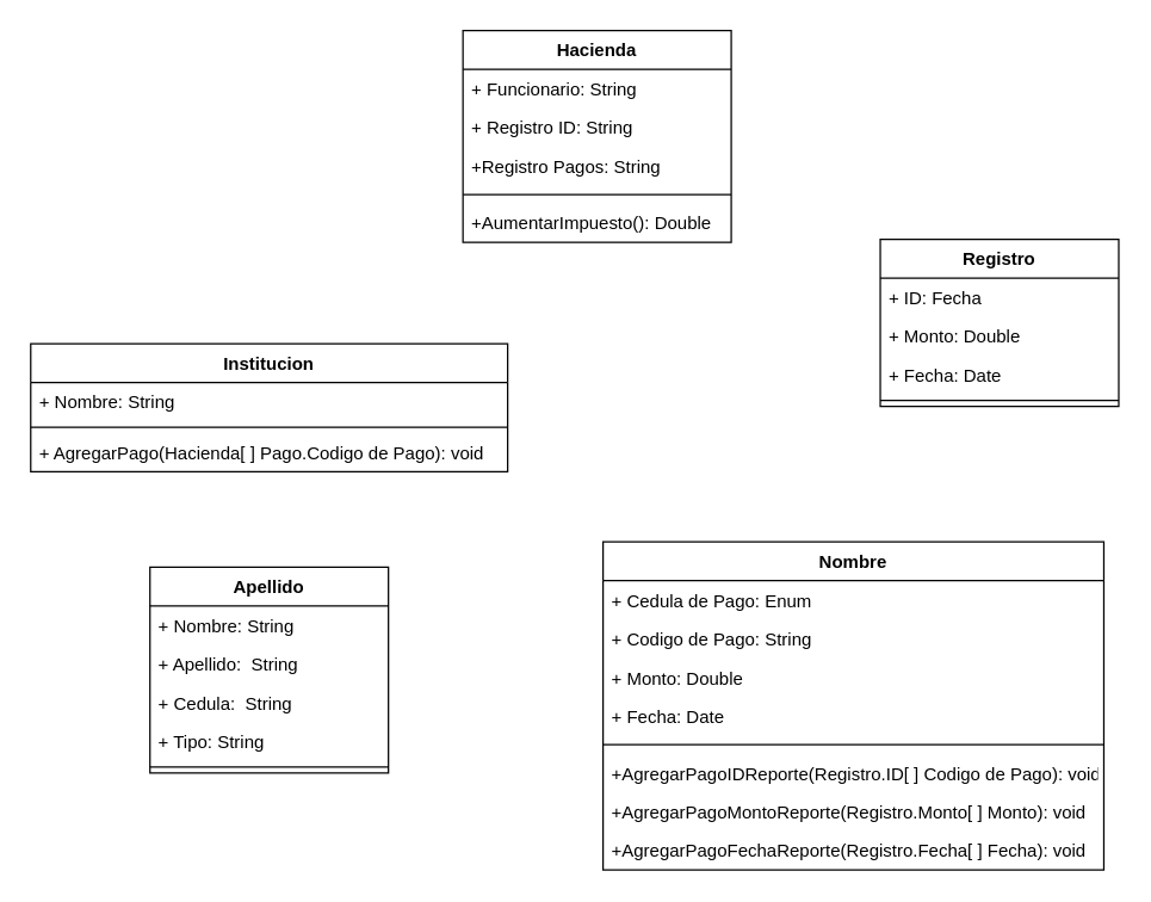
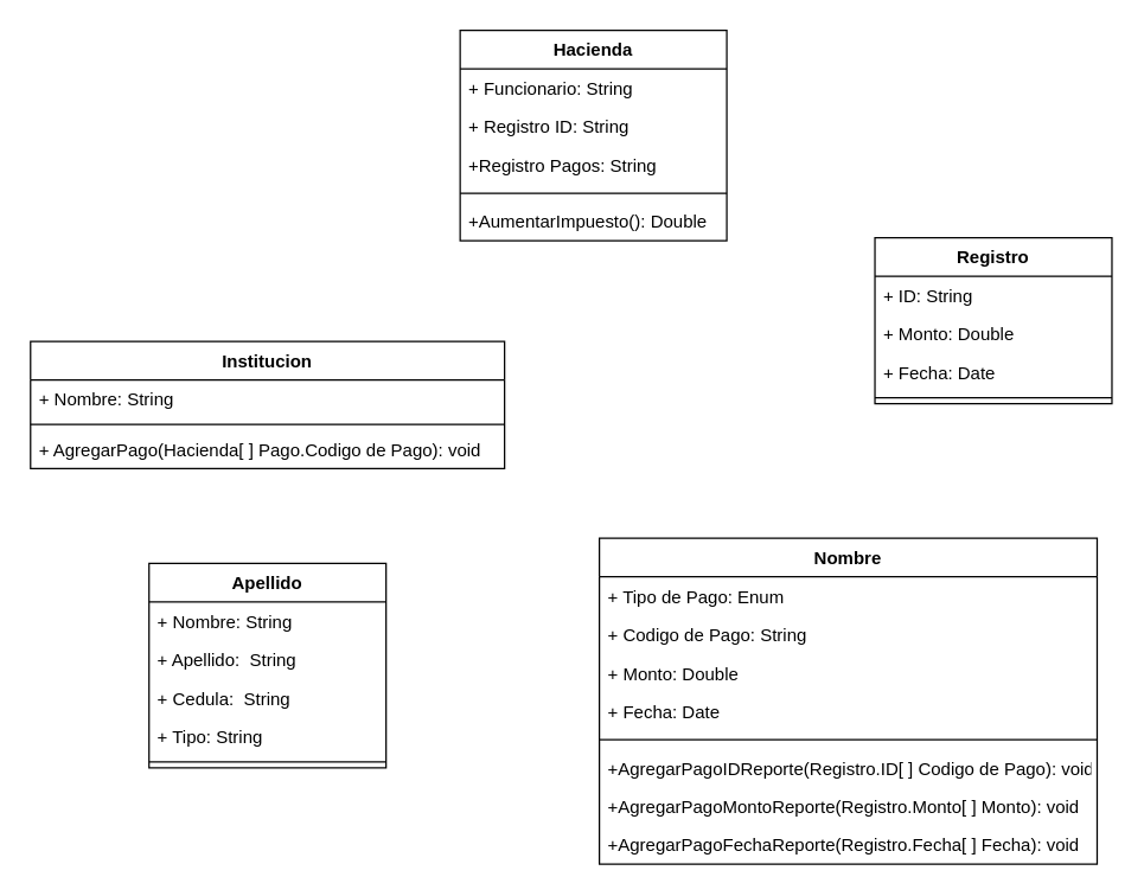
- <mxCell id="28" value="+ ID: Fecha" style="text;strokeColor=none;fillColor=none;align=left;verticalAlign=top;spacingLeft=4;spacingRight=4;overflow=hidden;rotatable=0;points=[[0,0.5],[1,0.5]];portConstraint=eastwest;" vertex="1" parent="27"><mxGeometry y="26" width="160" height="26" as="geometry" /></mxCell>
+ <mxCell id="28" value="+ ID: String" style="text;strokeColor=none;fillColor=none;align=left;verticalAlign=top;spacingLeft=4;spacingRight=4;overflow=hidden;rotatable=0;points=[[0,0.5],[1,0.5]];portConstraint=eastwest;" vertex="1" parent="27"><mxGeometry y="26" width="160" height="26" as="geometry" /></mxCell>
- <mxCell id="19" value="+ Cedula de Pago: Enum" style="text;strokeColor=none;fillColor=none;align=left;verticalAlign=top;spacingLeft=4;spacingRight=4;overflow=hidden;rotatable=0;points=[[0,0.5],[1,0.5]];portConstraint=eastwest;" vertex="1" parent="18"><mxGeometry y="26" width="336" height="26" as="geometry" /></mxCell>
+ <mxCell id="19" value="+ Tipo de Pago: Enum" style="text;strokeColor=none;fillColor=none;align=left;verticalAlign=top;spacingLeft=4;spacingRight=4;overflow=hidden;rotatable=0;points=[[0,0.5],[1,0.5]];portConstraint=eastwest;" vertex="1" parent="18"><mxGeometry y="26" width="336" height="26" as="geometry" /></mxCell>
